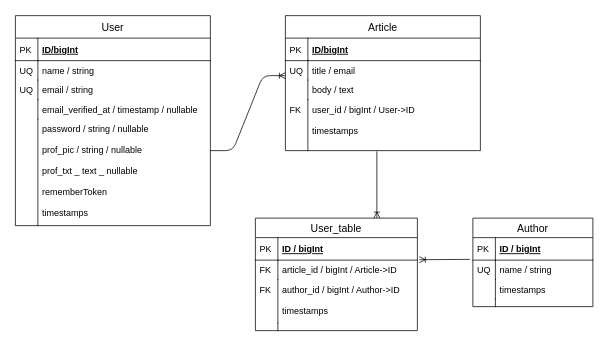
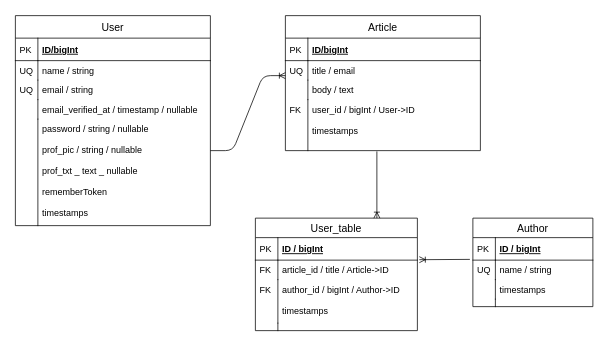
- <mxCell id="35" value="article_id / bigInt / Article-&gt;ID" style="shape=partialRectangle;top=0;left=0;right=0;bottom=0;align=left;verticalAlign=top;fillColor=none;spacingLeft=34;spacingRight=4;overflow=hidden;rotatable=0;points=[[0,0.5],[1,0.5]];portConstraint=eastwest;dropTarget=0;fontSize=12;" vertex="1" parent="32"><mxGeometry y="56" width="216" height="26" as="geometry" /></mxCell>
+ <mxCell id="35" value="article_id / title / Article-&gt;ID" style="shape=partialRectangle;top=0;left=0;right=0;bottom=0;align=left;verticalAlign=top;fillColor=none;spacingLeft=34;spacingRight=4;overflow=hidden;rotatable=0;points=[[0,0.5],[1,0.5]];portConstraint=eastwest;dropTarget=0;fontSize=12;" vertex="1" parent="32"><mxGeometry y="56" width="216" height="26" as="geometry" /></mxCell>
